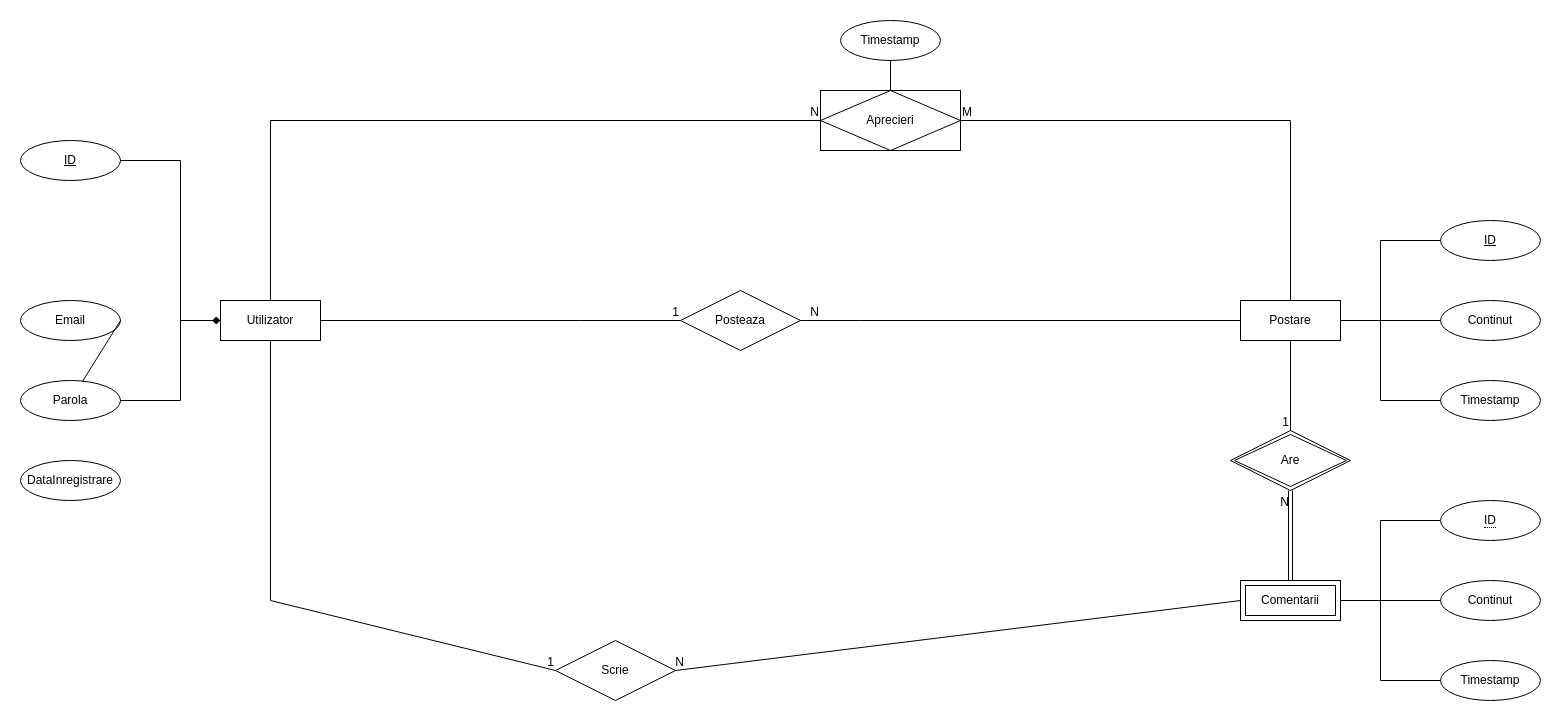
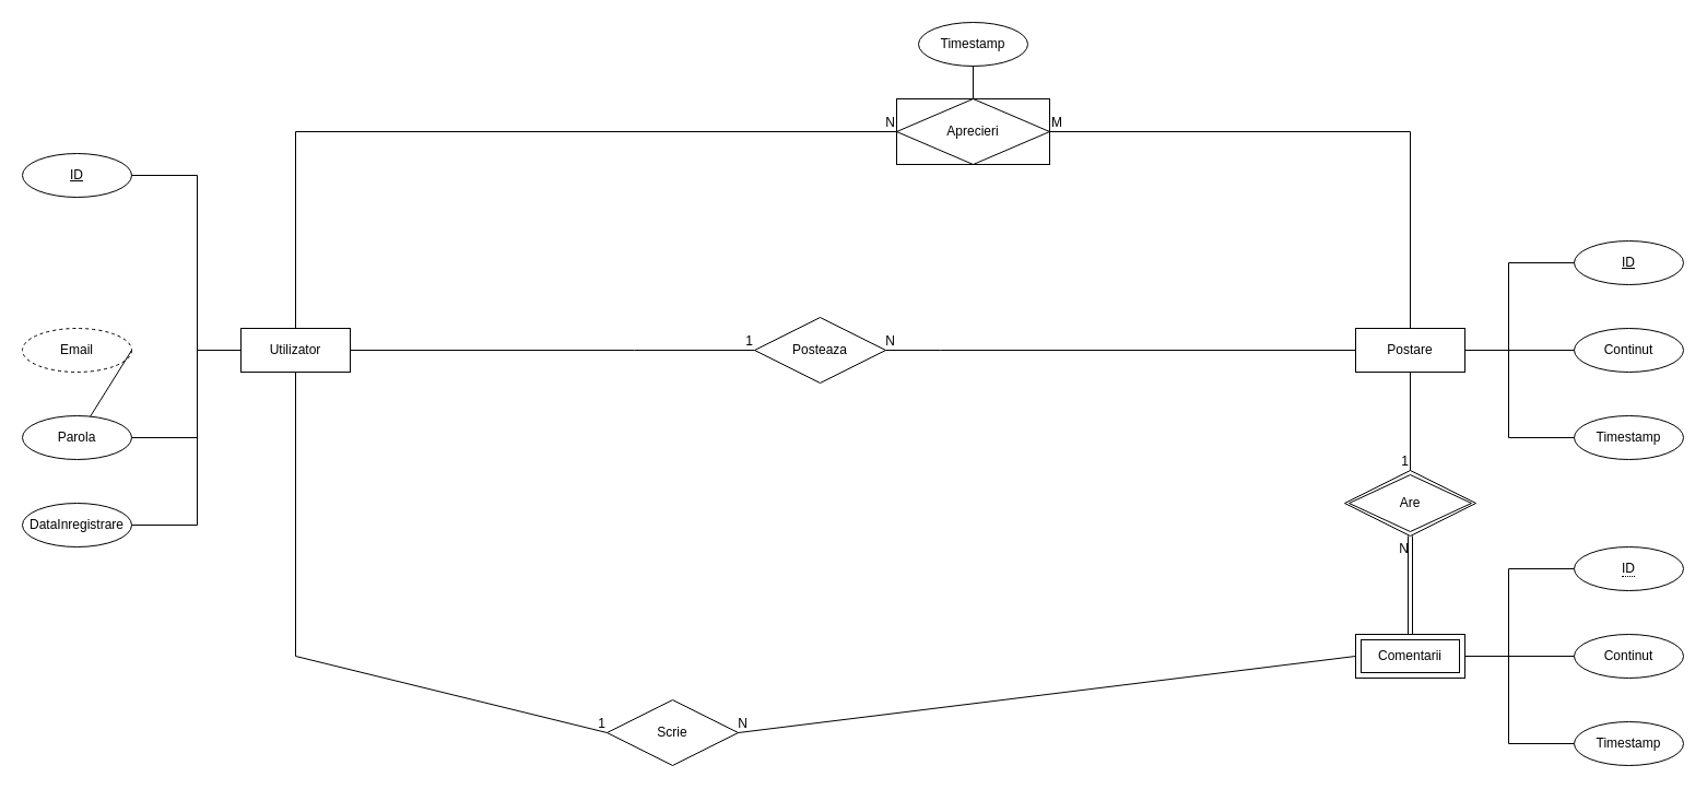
- <mxCell id="4" value="Email" style="ellipse;whiteSpace=wrap;html=1;align=center;" vertex="1" parent="1"><mxGeometry x="20" y="300" width="100" height="40" as="geometry" /></mxCell>
+ <mxCell id="4" value="Email" style="ellipse;whiteSpace=wrap;html=1;align=center;dashed=1;" vertex="1" parent="1"><mxGeometry x="20" y="300" width="100" height="40" as="geometry" /></mxCell>
- <mxCell id="18" value="Posteaza" style="shape=rhombus;perimeter=rhombusPerimeter;whiteSpace=wrap;html=1;align=center;" vertex="1" parent="1"><mxGeometry x="680" y="290" width="120" height="60" as="geometry" /></mxCell>
+ <mxCell id="18" value="Posteaza" style="shape=rhombus;perimeter=rhombusPerimeter;whiteSpace=wrap;html=1;align=center;" vertex="1" parent="1"><mxGeometry x="690" y="290" width="120" height="60" as="geometry" /></mxCell>
- <mxCell id="9" value="" style="endArrow=diamond;html=1;rounded=0;exitX=1;exitY=0.5;exitDx=0;exitDy=0;entryX=0;entryY=0.5;entryDx=0;entryDy=0;" edge="1" parent="1" source="5" target="2"><mxGeometry relative="1" as="geometry"><mxPoint x="130" y="330" as="sourcePoint" /><mxPoint x="230" y="330" as="targetPoint" /><Array as="points"><mxPoint x="180" y="400" /><mxPoint x="180" y="320" /></Array></mxGeometry></mxCell>
+ <mxCell id="9" value="" style="endArrow=none;html=1;rounded=0;exitX=1;exitY=0.5;exitDx=0;exitDy=0;entryX=0;entryY=0.5;entryDx=0;entryDy=0;" edge="1" parent="1" source="5" target="2"><mxGeometry relative="1" as="geometry"><mxPoint x="130" y="330" as="sourcePoint" /><mxPoint x="230" y="330" as="targetPoint" /><Array as="points"><mxPoint x="180" y="400" /><mxPoint x="180" y="320" /></Array></mxGeometry></mxCell>
+ <mxCell id="10" value="" style="endArrow=none;html=1;rounded=0;exitX=1;exitY=0.5;exitDx=0;exitDy=0;entryX=0;entryY=0.5;entryDx=0;entryDy=0;" edge="1" parent="1" source="6" target="2"><mxGeometry relative="1" as="geometry"><mxPoint x="130" y="410" as="sourcePoint" /><mxPoint x="210" y="340" as="targetPoint" /><Array as="points"><mxPoint x="180" y="480" /><mxPoint x="180" y="320" /></Array></mxGeometry></mxCell>
